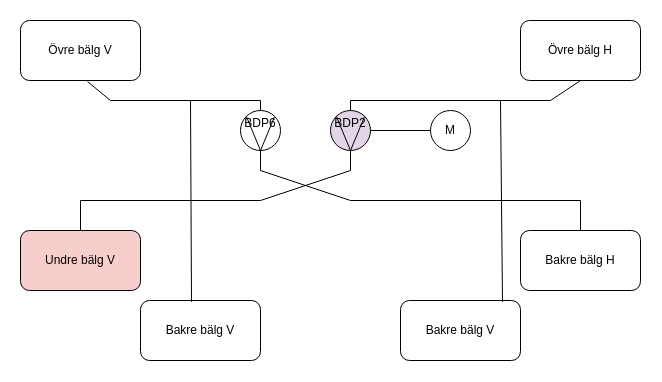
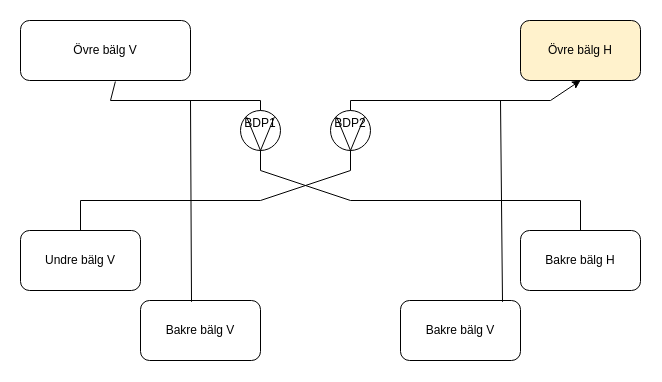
- <mxCell id="2" value="Övre bälg V" style="rounded=1;whiteSpace=wrap;html=1;" vertex="1" parent="1"><mxGeometry x="20" y="20" width="120" height="60" as="geometry" /></mxCell>
+ <mxCell id="2" value="Övre bälg V" style="rounded=1;whiteSpace=wrap;html=1;" vertex="1" parent="1"><mxGeometry x="20" y="20" width="170" height="60" as="geometry" /></mxCell>
- <mxCell id="3" value="Övre bälg H" style="rounded=1;whiteSpace=wrap;html=1;" vertex="1" parent="1"><mxGeometry x="520" y="20" width="120" height="60" as="geometry" /></mxCell>
+ <mxCell id="3" value="Övre bälg H" style="rounded=1;whiteSpace=wrap;html=1;fillColor=#fff2cc;" vertex="1" parent="1"><mxGeometry x="520" y="20" width="120" height="60" as="geometry" /></mxCell>
- <mxCell id="14" value="" style="endArrow=none;html=1;rounded=0;entryX=0.5;entryY=1;entryDx=0;entryDy=0;exitX=0.5;exitY=0;exitDx=0;exitDy=0;" edge="1" parent="1" source="7" target="3"><mxGeometry width="50" height="50" relative="1" as="geometry"><mxPoint x="310" y="110" as="sourcePoint" /><mxPoint x="360" y="60" as="targetPoint" /><Array as="points"><mxPoint x="350" y="100" /><mxPoint x="550" y="100" /></Array></mxGeometry></mxCell>
+ <mxCell id="14" value="" style="endArrow=classic;html=1;rounded=0;entryX=0.5;entryY=1;entryDx=0;entryDy=0;exitX=0.5;exitY=0;exitDx=0;exitDy=0;" edge="1" parent="1" source="7" target="3"><mxGeometry width="50" height="50" relative="1" as="geometry"><mxPoint x="310" y="110" as="sourcePoint" /><mxPoint x="360" y="60" as="targetPoint" /><Array as="points"><mxPoint x="350" y="100" /><mxPoint x="550" y="100" /></Array></mxGeometry></mxCell>
- <mxCell id="6" value="&lt;div&gt;BDP6&lt;/div&gt;&lt;div&gt;&lt;br&gt;&lt;/div&gt;" style="ellipse;whiteSpace=wrap;html=1;aspect=fixed;" vertex="1" parent="1"><mxGeometry x="240" y="110" width="40" height="40" as="geometry" /></mxCell>
+ <mxCell id="6" value="&lt;div&gt;BDP1&lt;/div&gt;&lt;div&gt;&lt;br&gt;&lt;/div&gt;" style="ellipse;whiteSpace=wrap;html=1;aspect=fixed;" vertex="1" parent="1"><mxGeometry x="240" y="110" width="40" height="40" as="geometry" /></mxCell>
- <mxCell id="7" value="&lt;div&gt;BDP2&lt;/div&gt;&lt;div&gt;&lt;br&gt;&lt;/div&gt;" style="ellipse;whiteSpace=wrap;html=1;aspect=fixed;fillColor=#e1d5e7;" vertex="1" parent="1"><mxGeometry x="330" y="110" width="40" height="40" as="geometry" /></mxCell>
+ <mxCell id="7" value="&lt;div&gt;BDP2&lt;/div&gt;&lt;div&gt;&lt;br&gt;&lt;/div&gt;" style="ellipse;whiteSpace=wrap;html=1;aspect=fixed;" vertex="1" parent="1"><mxGeometry x="330" y="110" width="40" height="40" as="geometry" /></mxCell>
- <mxCell id="17" value="" style="endArrow=none;html=1;rounded=0;entryX=0;entryY=0.5;entryDx=0;entryDy=0;exitX=1;exitY=0.5;exitDx=0;exitDy=0;" edge="1" parent="1" source="7" target="16"><mxGeometry width="50" height="50" relative="1" as="geometry"><mxPoint x="310" y="180" as="sourcePoint" /><mxPoint x="360" y="130" as="targetPoint" /></mxGeometry></mxCell>
- <mxCell id="16" value="M" style="ellipse;whiteSpace=wrap;html=1;aspect=fixed;" vertex="1" parent="1"><mxGeometry x="430" y="110" width="40" height="40" as="geometry" /></mxCell>
- <mxCell id="4" value="Undre bälg V" style="rounded=1;whiteSpace=wrap;html=1;fillColor=#f8cecc;" vertex="1" parent="1"><mxGeometry x="20" y="230" width="120" height="60" as="geometry" /></mxCell>
+ <mxCell id="4" value="Undre bälg V" style="rounded=1;whiteSpace=wrap;html=1;" vertex="1" parent="1"><mxGeometry x="20" y="230" width="120" height="60" as="geometry" /></mxCell>
